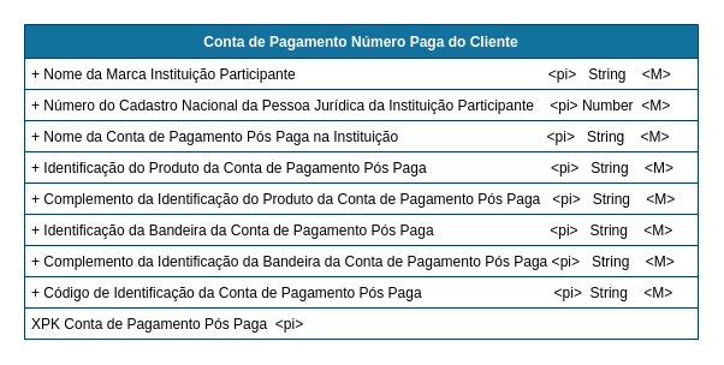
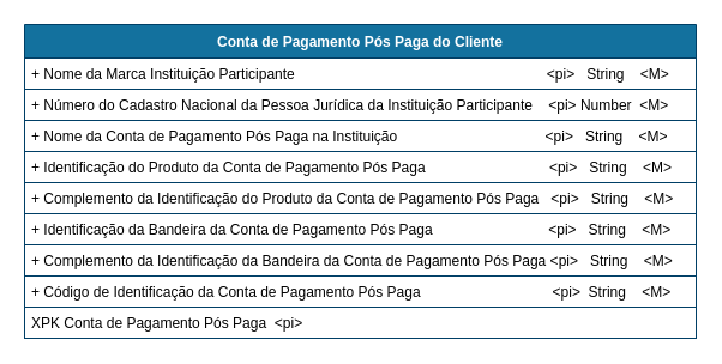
- <mxCell id="2" value="Conta de Pagamento Número Paga do Cliente" style="swimlane;fontStyle=1;childLayout=stackLayout;horizontal=1;startSize=28;horizontalStack=0;resizeParent=1;resizeParentMax=0;resizeLast=0;collapsible=1;marginBottom=0;rounded=0;shadow=0;comic=0;sketch=0;align=center;html=0;autosize=1;fillColor=#13719E;strokeColor=#003F66;fontColor=#FFFFFF;" parent="1" vertex="1"><mxGeometry x="20" y="20" width="560" height="262" as="geometry" /></mxCell>
+ <mxCell id="2" value="Conta de Pagamento Pós Paga do Cliente" style="swimlane;fontStyle=1;childLayout=stackLayout;horizontal=1;startSize=28;horizontalStack=0;resizeParent=1;resizeParentMax=0;resizeLast=0;collapsible=1;marginBottom=0;rounded=0;shadow=0;comic=0;sketch=0;align=center;html=0;autosize=1;fillColor=#13719E;strokeColor=#003F66;fontColor=#FFFFFF;" parent="1" vertex="1"><mxGeometry x="20" y="20" width="560" height="262" as="geometry" /></mxCell>
